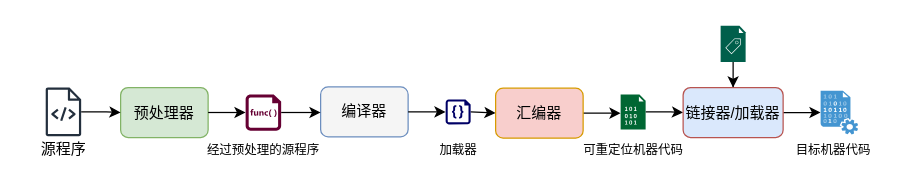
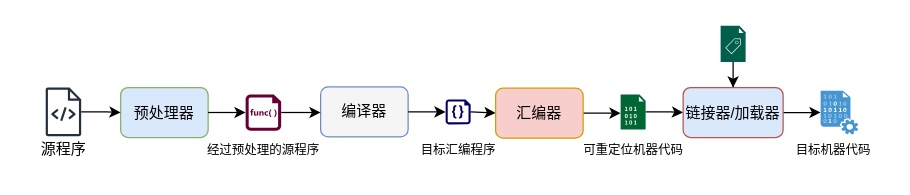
- <mxCell id="2" value="预处理器" style="rounded=1;whiteSpace=wrap;html=1;fontSize=12;glass=0;strokeWidth=1;shadow=0;fillColor=#d5e8d4;strokeColor=#82b366;" parent="1" vertex="1"><mxGeometry x="96" y="69.5" width="70" height="40" as="geometry" /></mxCell>
+ <mxCell id="2" value="预处理器" style="rounded=1;whiteSpace=wrap;html=1;fontSize=12;glass=0;strokeWidth=1;shadow=0;fillColor=#dae8fc;strokeColor=#82b366;" parent="1" vertex="1"><mxGeometry x="96" y="69.5" width="70" height="40" as="geometry" /></mxCell>
- <mxCell id="16" value="&lt;font style=&quot;font-size: 10px;&quot;&gt;加载器&lt;/font&gt;" style="text;html=1;align=center;verticalAlign=middle;resizable=0;points=[];autosize=1;strokeColor=none;fillColor=none;" parent="1" vertex="1"><mxGeometry x="326" y="104" width="80" height="30" as="geometry" /></mxCell>
+ <mxCell id="16" value="&lt;font style=&quot;font-size: 10px;&quot;&gt;目标汇编程序&lt;/font&gt;" style="text;html=1;align=center;verticalAlign=middle;resizable=0;points=[];autosize=1;strokeColor=none;fillColor=none;" parent="1" vertex="1"><mxGeometry x="326" y="104" width="80" height="30" as="geometry" /></mxCell>
